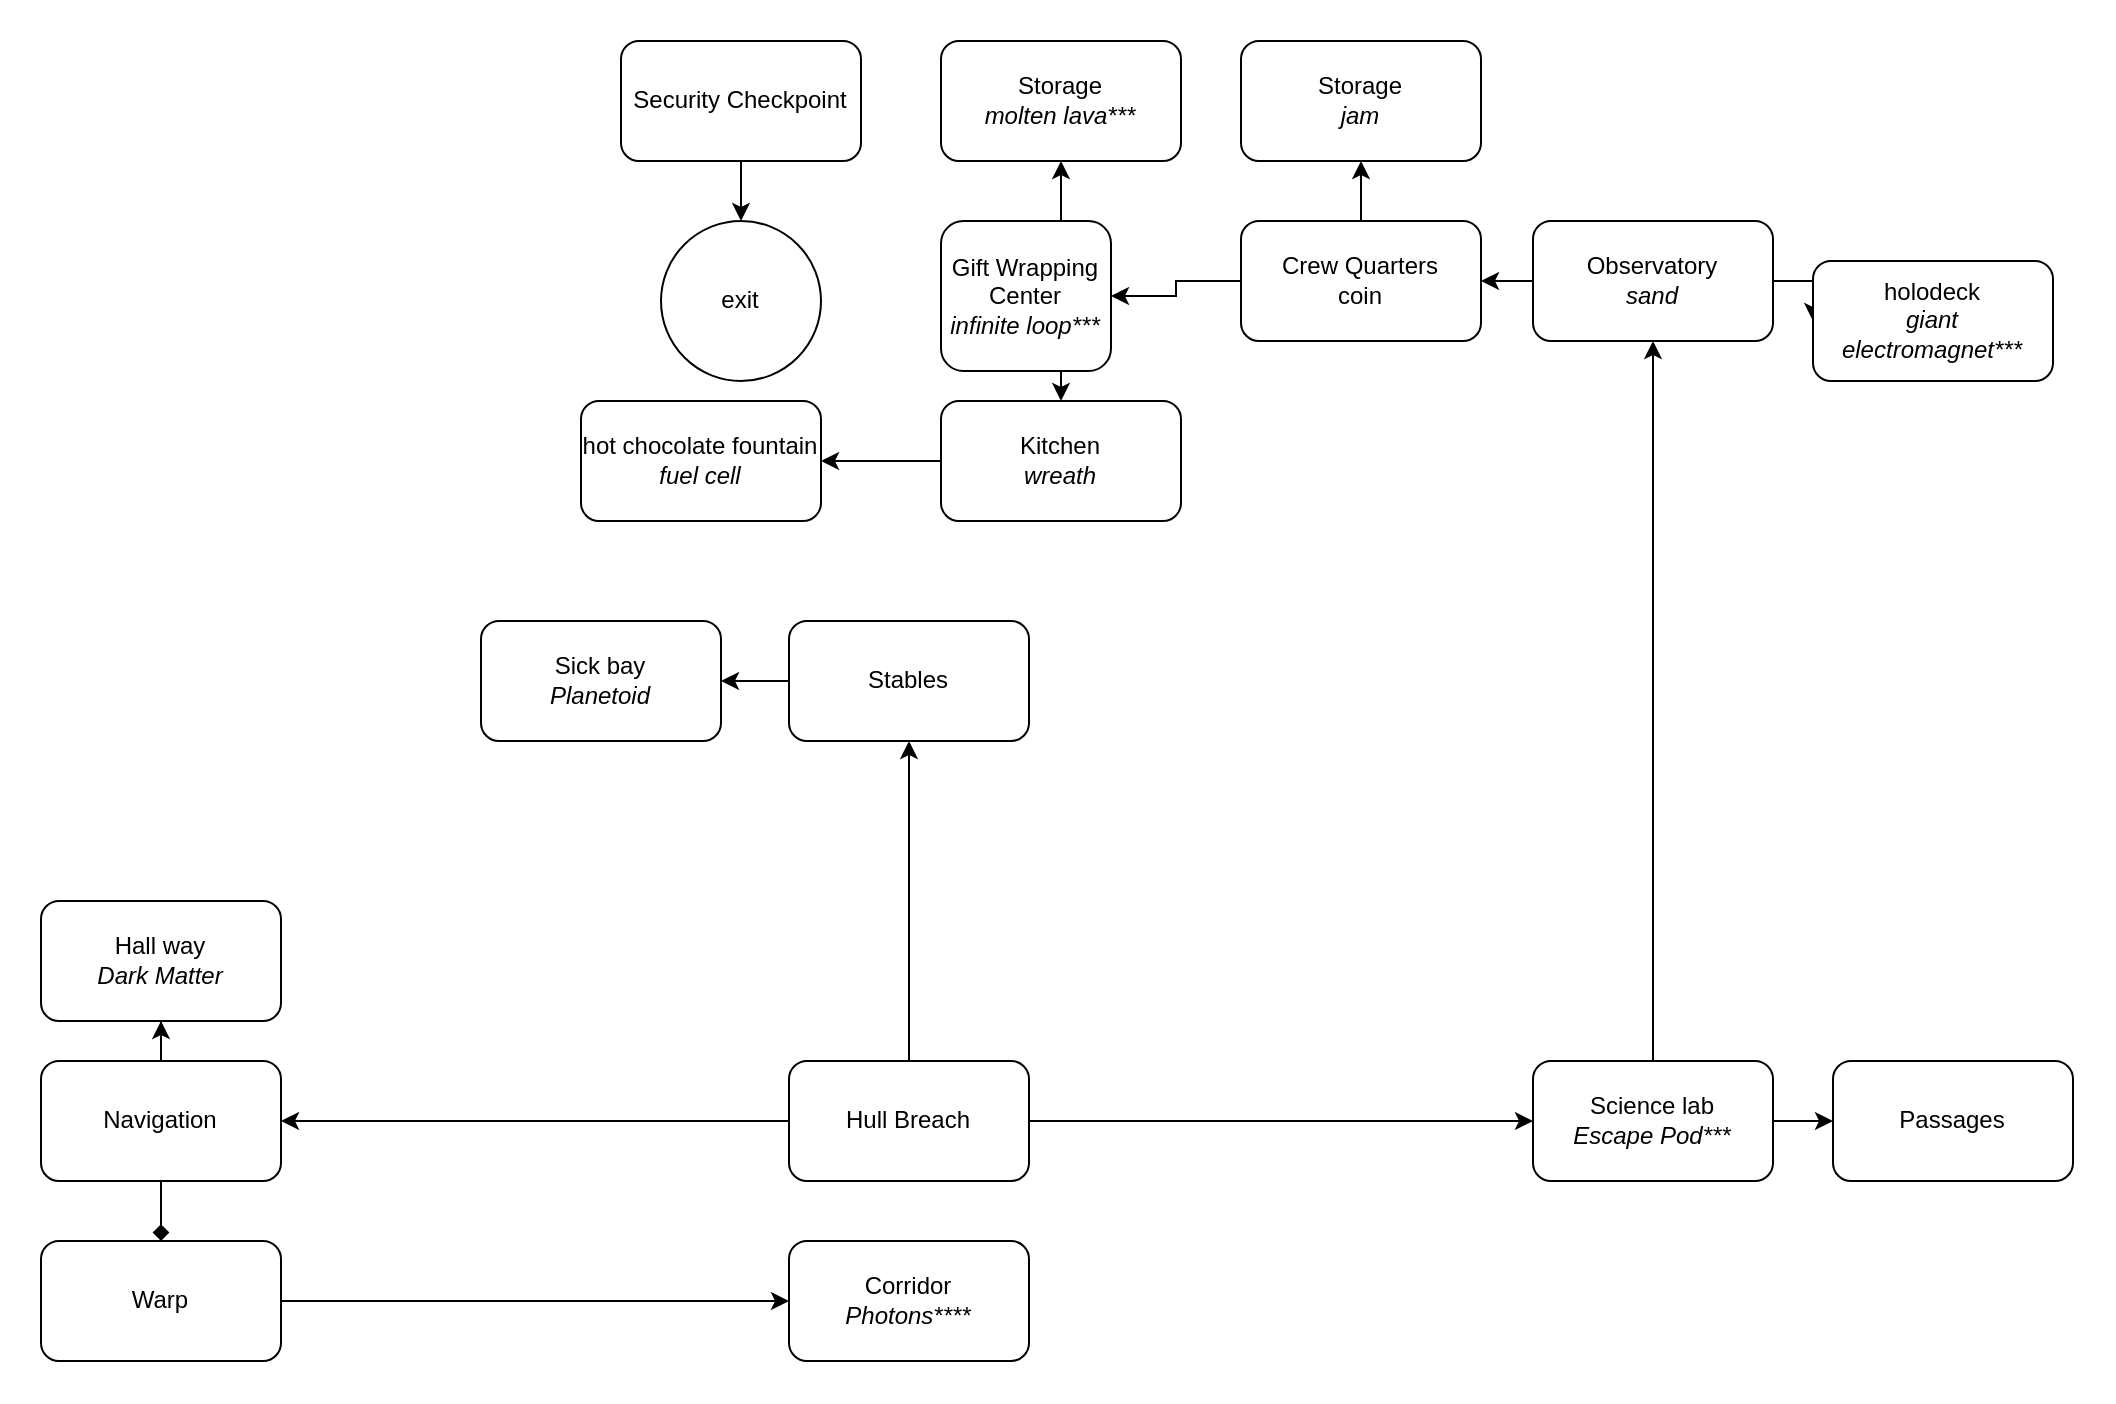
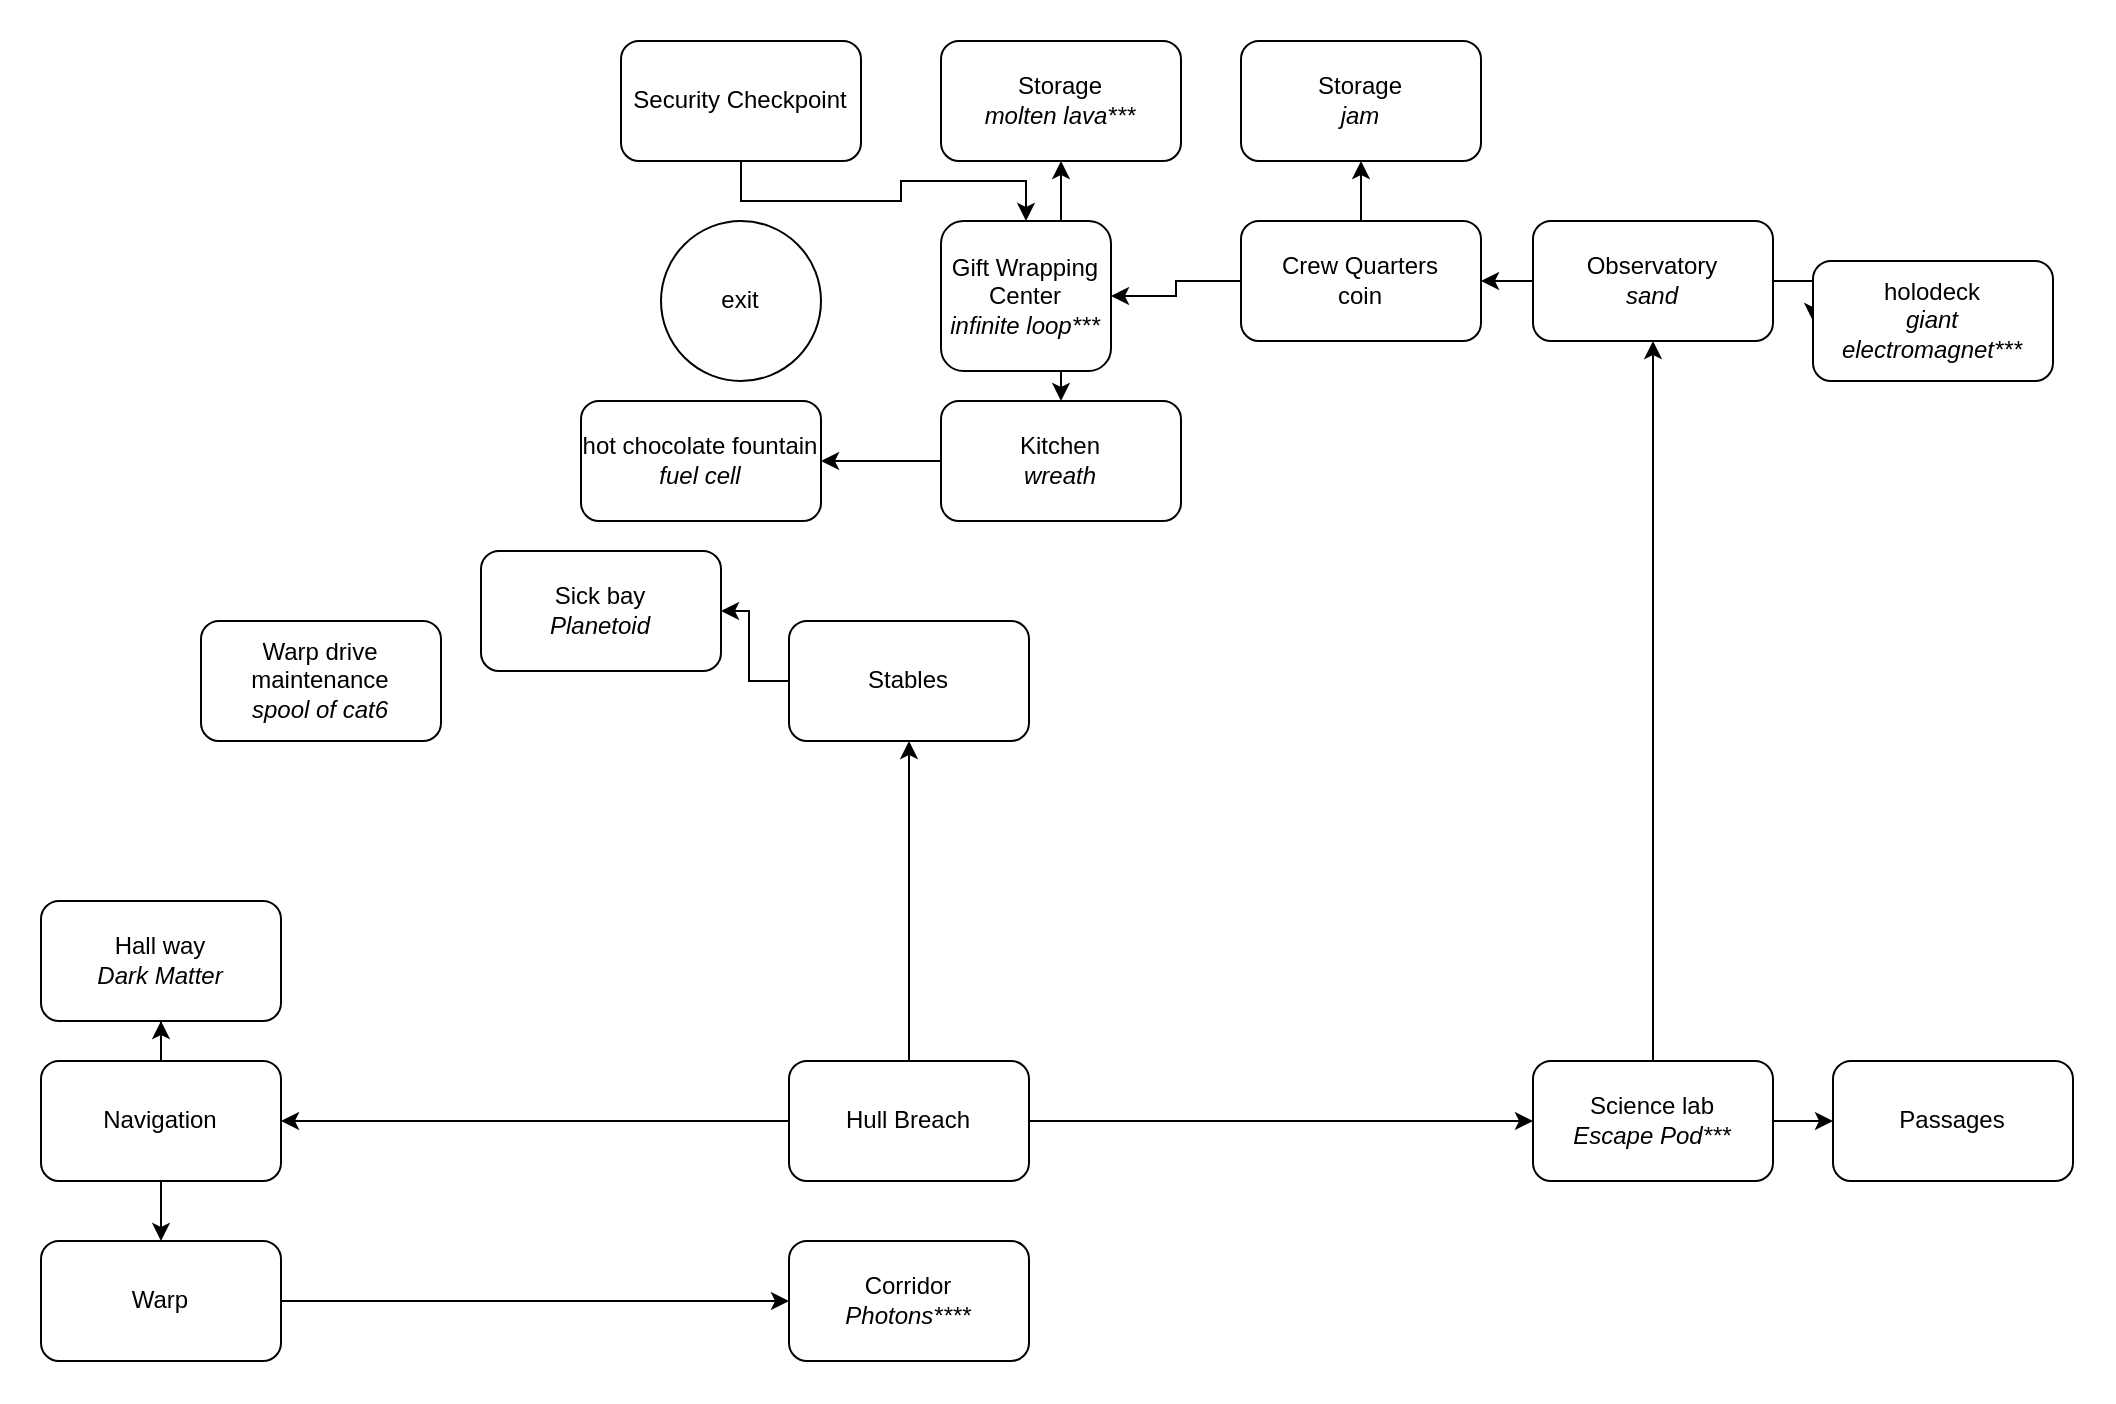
- <mxCell id="34" style="edgeStyle=orthogonalEdgeStyle;rounded=0;orthogonalLoop=1;jettySize=auto;html=1;exitX=0.5;exitY=1;exitDx=0;exitDy=0;entryX=0.5;entryY=0;entryDx=0;entryDy=0;" edge="1" parent="1" source="35" target="36"><mxGeometry relative="1" as="geometry" /></mxCell>
+ <mxCell id="34" style="edgeStyle=orthogonalEdgeStyle;rounded=0;orthogonalLoop=1;jettySize=auto;html=1;exitX=0.5;exitY=1;exitDx=0;exitDy=0;" edge="1" parent="1" source="35" target="30"><mxGeometry relative="1" as="geometry" /></mxCell>
+ <mxCell id="13" value="Warp drive maintenance&lt;br&gt;&lt;i&gt;spool of cat6&lt;/i&gt;" style="rounded=1;whiteSpace=wrap;html=1;" vertex="1" parent="1"><mxGeometry x="100" y="310" width="120" height="60" as="geometry" /></mxCell>
- <mxCell id="12" value="Sick bay&lt;br&gt;&lt;i&gt;Planetoid&lt;/i&gt;" style="rounded=1;whiteSpace=wrap;html=1;" vertex="1" parent="1"><mxGeometry x="240" y="310" width="120" height="60" as="geometry" /></mxCell>
+ <mxCell id="12" value="Sick bay&lt;br&gt;&lt;i&gt;Planetoid&lt;/i&gt;" style="rounded=1;whiteSpace=wrap;html=1;" vertex="1" parent="1"><mxGeometry x="240" y="275" width="120" height="60" as="geometry" /></mxCell>
- <mxCell id="15" style="edgeStyle=orthogonalEdgeStyle;rounded=0;orthogonalLoop=1;jettySize=auto;html=1;exitX=0.5;exitY=1;exitDx=0;exitDy=0;entryX=0.5;entryY=0;entryDx=0;entryDy=0;endArrow=diamond;" edge="1" parent="1" source="16" target="18"><mxGeometry relative="1" as="geometry" /></mxCell>
+ <mxCell id="15" style="edgeStyle=orthogonalEdgeStyle;rounded=0;orthogonalLoop=1;jettySize=auto;html=1;exitX=0.5;exitY=1;exitDx=0;exitDy=0;entryX=0.5;entryY=0;entryDx=0;entryDy=0;" edge="1" parent="1" source="16" target="18"><mxGeometry relative="1" as="geometry" /></mxCell>
